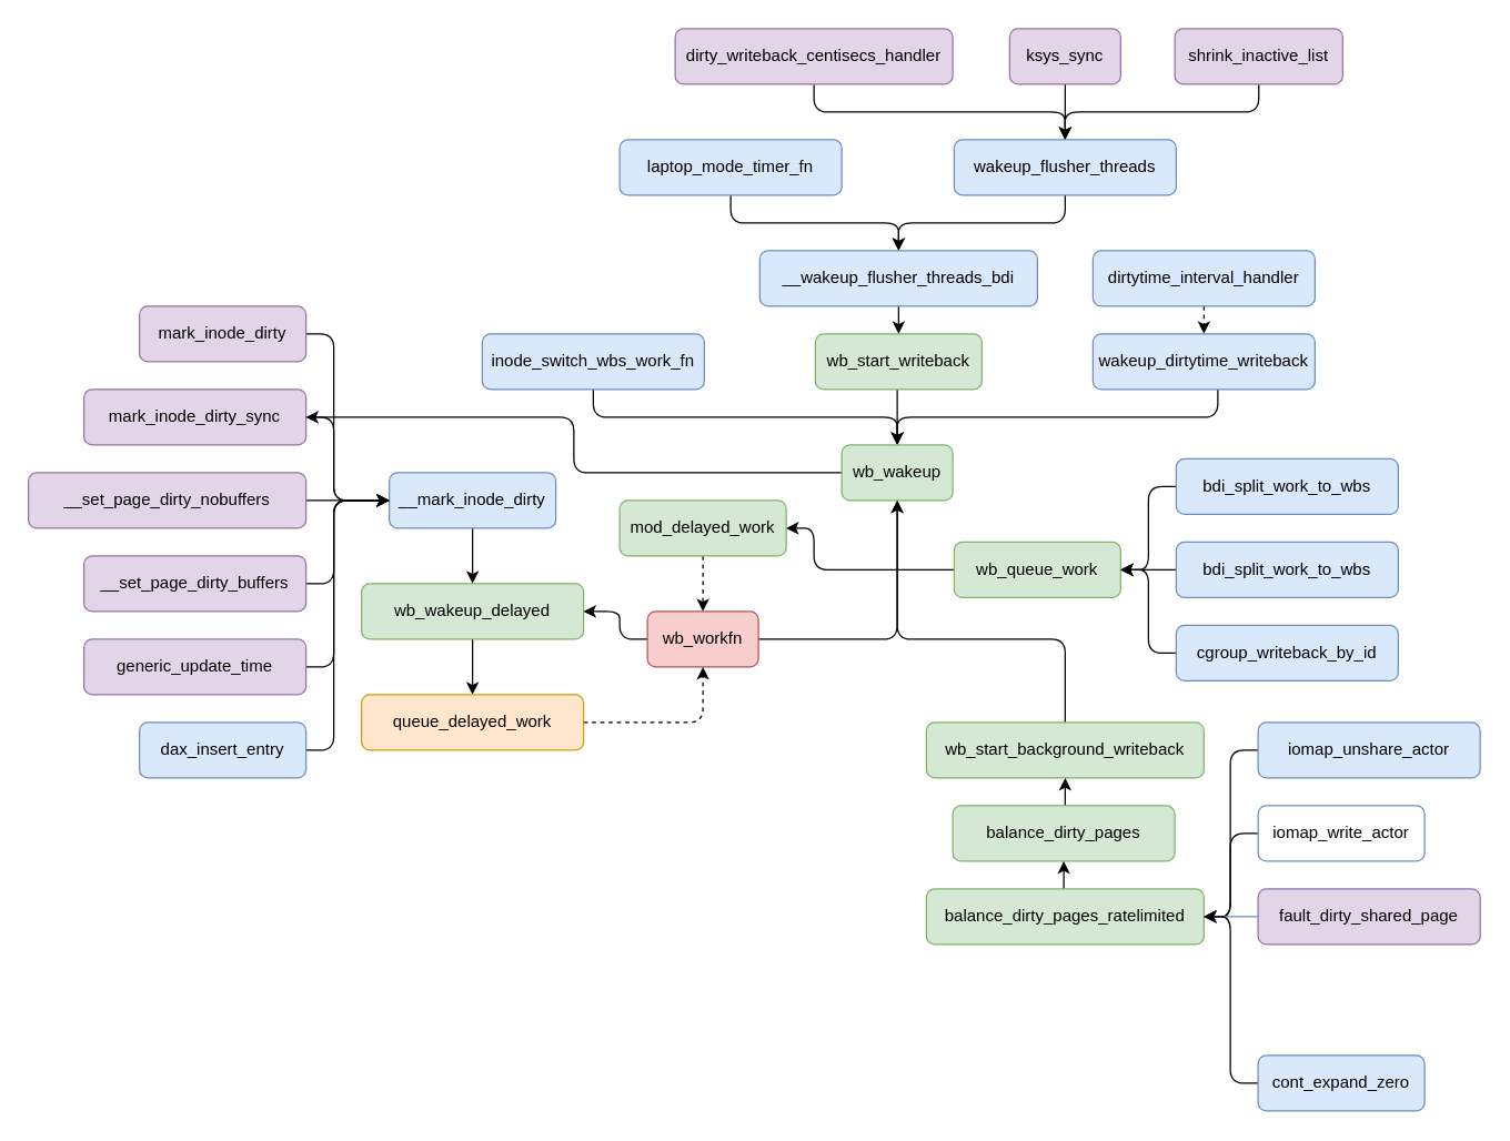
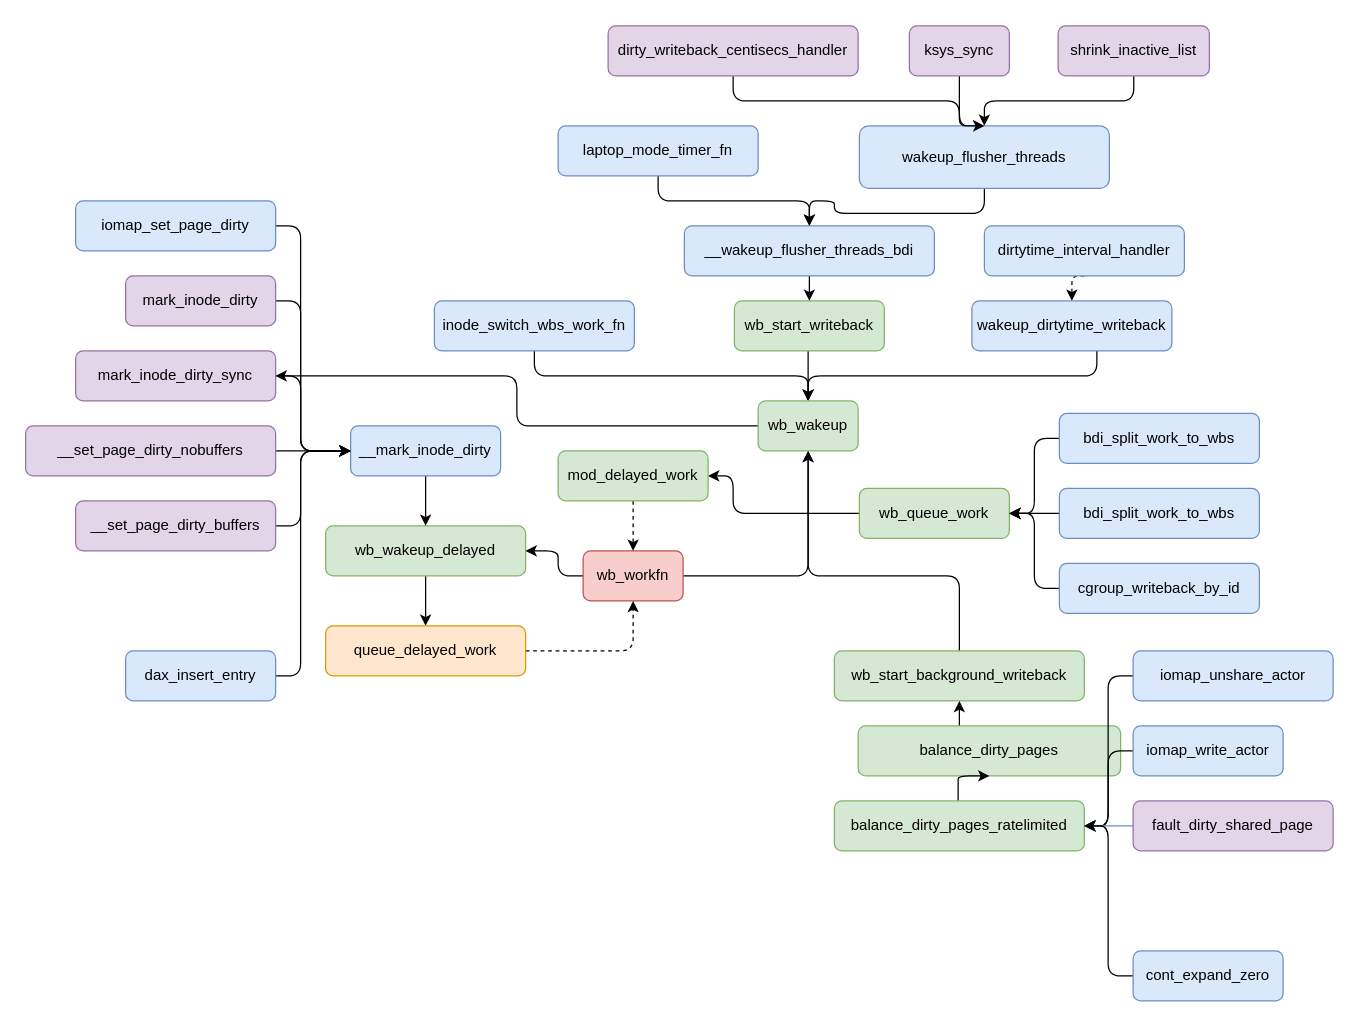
- <mxCell id="39" value="wakeup_flusher_threads" style="rounded=1;whiteSpace=wrap;html=1;fillColor=#dae8fc;strokeColor=#6c8ebf;" vertex="1" parent="1"><mxGeometry x="687" y="100" width="160" height="40" as="geometry" /></mxCell>
+ <mxCell id="39" value="wakeup_flusher_threads" style="rounded=1;whiteSpace=wrap;html=1;fillColor=#dae8fc;strokeColor=#6c8ebf;" vertex="1" parent="1"><mxGeometry x="687" y="100" width="200" height="50" as="geometry" /></mxCell>
+ <mxCell id="29" value="iomap_set_page_dirty" style="rounded=1;whiteSpace=wrap;html=1;fillColor=#dae8fc;strokeColor=#6c8ebf;" vertex="1" parent="1"><mxGeometry x="60" y="160" width="160" height="40" as="geometry" /></mxCell>
+ <mxCell id="28" style="edgeStyle=orthogonalEdgeStyle;rounded=1;orthogonalLoop=1;jettySize=auto;html=1;entryX=0;entryY=0.5;entryDx=0;entryDy=0;" edge="1" parent="1" source="29" target="21"><mxGeometry relative="1" as="geometry"><Array as="points"><mxPoint x="240" y="180" /><mxPoint x="240" y="360" /></Array></mxGeometry></mxCell>
- <mxCell id="7" value="wakeup_dirtytime_writeback" style="rounded=1;whiteSpace=wrap;fillColor=#dae8fc;strokeColor=#6c8ebf;" vertex="1" parent="1"><mxGeometry x="787" y="240" width="160" height="40" as="geometry" /></mxCell>
+ <mxCell id="7" value="wakeup_dirtytime_writeback" style="rounded=1;whiteSpace=wrap;fillColor=#dae8fc;strokeColor=#6c8ebf;" vertex="1" parent="1"><mxGeometry x="777" y="240" width="160" height="40" as="geometry" /></mxCell>
- <mxCell id="31" value="generic_update_time" style="rounded=1;whiteSpace=wrap;html=1;fillColor=#e1d5e7;strokeColor=#9673a6;" vertex="1" parent="1"><mxGeometry x="60" y="460" width="160" height="40" as="geometry" /></mxCell>
- <mxCell id="30" style="edgeStyle=orthogonalEdgeStyle;rounded=1;orthogonalLoop=1;jettySize=auto;html=1;entryX=0;entryY=0.5;entryDx=0;entryDy=0;" edge="1" parent="1" source="31" target="21"><mxGeometry relative="1" as="geometry"><mxPoint x="250" y="480" as="targetPoint" /><Array as="points"><mxPoint x="240" y="480" /><mxPoint x="240" y="360" /></Array></mxGeometry></mxCell>
- <mxCell id="13" value="balance_dirty_pages" style="rounded=1;whiteSpace=wrap;fillColor=#d5e8d4;strokeColor=#82b366;" vertex="1" parent="1"><mxGeometry x="686" y="580" width="160" height="40" as="geometry" /></mxCell>
+ <mxCell id="13" value="balance_dirty_pages" style="rounded=1;whiteSpace=wrap;fillColor=#d5e8d4;strokeColor=#82b366;" vertex="1" parent="1"><mxGeometry x="686" y="580" width="210" height="40" as="geometry" /></mxCell>
- <mxCell id="62" value="iomap_write_actor" style="rounded=1;whiteSpace=wrap;html=1;fillColor=#ffffff;strokeColor=#6c8ebf;" vertex="1" parent="1"><mxGeometry x="906" y="580" width="120" height="40" as="geometry" /></mxCell>
+ <mxCell id="62" value="iomap_write_actor" style="rounded=1;whiteSpace=wrap;html=1;fillColor=#dae8fc;strokeColor=#6c8ebf;" vertex="1" parent="1"><mxGeometry x="906" y="580" width="120" height="40" as="geometry" /></mxCell>
